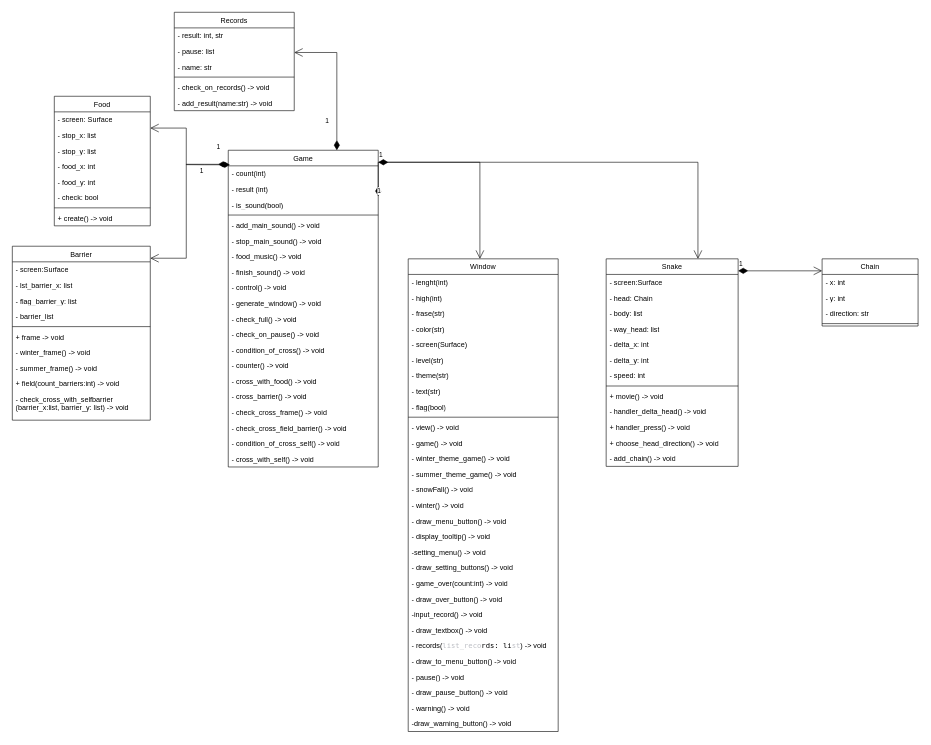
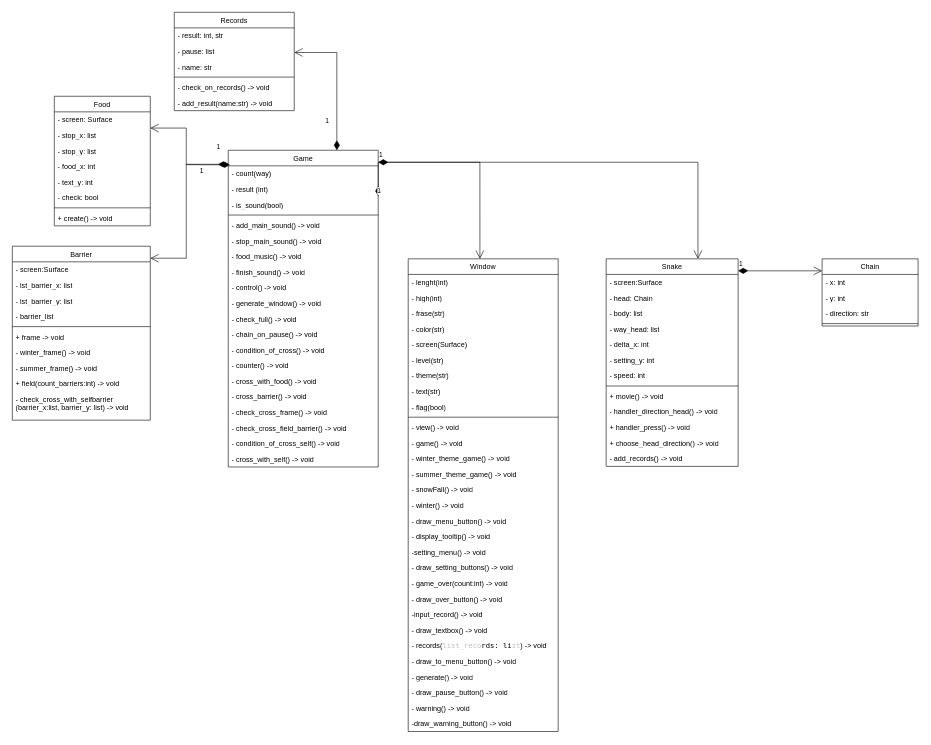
- <mxCell id="67" value="- count(int)" style="text;strokeColor=none;fillColor=none;align=left;verticalAlign=top;spacingLeft=4;spacingRight=4;overflow=hidden;rotatable=0;points=[[0,0.5],[1,0.5]];portConstraint=eastwest;whiteSpace=wrap;html=1;" vertex="1" parent="64"><mxGeometry y="26" width="250" height="26" as="geometry" /></mxCell>
+ <mxCell id="67" value="- count(way)" style="text;strokeColor=none;fillColor=none;align=left;verticalAlign=top;spacingLeft=4;spacingRight=4;overflow=hidden;rotatable=0;points=[[0,0.5],[1,0.5]];portConstraint=eastwest;whiteSpace=wrap;html=1;" vertex="1" parent="64"><mxGeometry y="26" width="250" height="26" as="geometry" /></mxCell>
- <mxCell id="103" value="-&amp;nbsp;food_y: int" style="text;strokeColor=none;fillColor=none;align=left;verticalAlign=top;spacingLeft=4;spacingRight=4;overflow=hidden;rotatable=0;points=[[0,0.5],[1,0.5]];portConstraint=eastwest;whiteSpace=wrap;html=1;" vertex="1" parent="98"><mxGeometry y="130" width="160" height="26" as="geometry" /></mxCell>
+ <mxCell id="103" value="-&amp;nbsp;text_y: int" style="text;strokeColor=none;fillColor=none;align=left;verticalAlign=top;spacingLeft=4;spacingRight=4;overflow=hidden;rotatable=0;points=[[0,0.5],[1,0.5]];portConstraint=eastwest;whiteSpace=wrap;html=1;" vertex="1" parent="98"><mxGeometry y="130" width="160" height="26" as="geometry" /></mxCell>
- <mxCell id="56" value="- flag_barrier_y: list" style="text;strokeColor=none;fillColor=none;align=left;verticalAlign=top;spacingLeft=4;spacingRight=4;overflow=hidden;rotatable=0;points=[[0,0.5],[1,0.5]];portConstraint=eastwest;whiteSpace=wrap;html=1;" vertex="1" parent="53"><mxGeometry y="78" width="230" height="26" as="geometry" /></mxCell>
+ <mxCell id="56" value="- lst_barrier_y: list" style="text;strokeColor=none;fillColor=none;align=left;verticalAlign=top;spacingLeft=4;spacingRight=4;overflow=hidden;rotatable=0;points=[[0,0.5],[1,0.5]];portConstraint=eastwest;whiteSpace=wrap;html=1;" vertex="1" parent="53"><mxGeometry y="78" width="230" height="26" as="geometry" /></mxCell>
- <mxCell id="78" value="- check_on_pause() -&amp;gt; void&lt;div&gt;&lt;br&gt;&lt;/div&gt;" style="text;strokeColor=none;fillColor=none;align=left;verticalAlign=top;spacingLeft=4;spacingRight=4;overflow=hidden;rotatable=0;points=[[0,0.5],[1,0.5]];portConstraint=eastwest;whiteSpace=wrap;html=1;" vertex="1" parent="64"><mxGeometry y="294" width="250" height="26" as="geometry" /></mxCell>
+ <mxCell id="78" value="- chain_on_pause() -&amp;gt; void&lt;div&gt;&lt;br&gt;&lt;/div&gt;" style="text;strokeColor=none;fillColor=none;align=left;verticalAlign=top;spacingLeft=4;spacingRight=4;overflow=hidden;rotatable=0;points=[[0,0.5],[1,0.5]];portConstraint=eastwest;whiteSpace=wrap;html=1;" vertex="1" parent="64"><mxGeometry y="294" width="250" height="26" as="geometry" /></mxCell>
- <mxCell id="40" value="- delta_y: int&amp;nbsp;" style="text;strokeColor=none;fillColor=none;align=left;verticalAlign=top;spacingLeft=4;spacingRight=4;overflow=hidden;rotatable=0;points=[[0,0.5],[1,0.5]];portConstraint=eastwest;whiteSpace=wrap;html=1;" parent="34" vertex="1"><mxGeometry y="156" width="220" height="26" as="geometry" /></mxCell>
+ <mxCell id="40" value="- setting_y: int&amp;nbsp;" style="text;strokeColor=none;fillColor=none;align=left;verticalAlign=top;spacingLeft=4;spacingRight=4;overflow=hidden;rotatable=0;points=[[0,0.5],[1,0.5]];portConstraint=eastwest;whiteSpace=wrap;html=1;" parent="34" vertex="1"><mxGeometry y="156" width="220" height="26" as="geometry" /></mxCell>
- <mxCell id="44" value="- handler_delta_head() -&amp;gt; void" style="text;strokeColor=none;fillColor=none;align=left;verticalAlign=top;spacingLeft=4;spacingRight=4;overflow=hidden;rotatable=0;points=[[0,0.5],[1,0.5]];portConstraint=eastwest;whiteSpace=wrap;html=1;" parent="34" vertex="1"><mxGeometry y="242" width="220" height="26" as="geometry" /></mxCell>
+ <mxCell id="44" value="- handler_direction_head() -&amp;gt; void" style="text;strokeColor=none;fillColor=none;align=left;verticalAlign=top;spacingLeft=4;spacingRight=4;overflow=hidden;rotatable=0;points=[[0,0.5],[1,0.5]];portConstraint=eastwest;whiteSpace=wrap;html=1;" parent="34" vertex="1"><mxGeometry y="242" width="220" height="26" as="geometry" /></mxCell>
- <mxCell id="47" value="- add_chain() -&amp;gt; void" style="text;strokeColor=none;fillColor=none;align=left;verticalAlign=top;spacingLeft=4;spacingRight=4;overflow=hidden;rotatable=0;points=[[0,0.5],[1,0.5]];portConstraint=eastwest;whiteSpace=wrap;html=1;" parent="34" vertex="1"><mxGeometry y="320" width="220" height="26" as="geometry" /></mxCell>
+ <mxCell id="47" value="- add_records() -&amp;gt; void" style="text;strokeColor=none;fillColor=none;align=left;verticalAlign=top;spacingLeft=4;spacingRight=4;overflow=hidden;rotatable=0;points=[[0,0.5],[1,0.5]];portConstraint=eastwest;whiteSpace=wrap;html=1;" parent="34" vertex="1"><mxGeometry y="320" width="220" height="26" as="geometry" /></mxCell>
- <mxCell id="30" value="- pause() -&amp;gt; void" style="text;strokeColor=none;fillColor=none;align=left;verticalAlign=top;spacingLeft=4;spacingRight=4;overflow=hidden;rotatable=0;points=[[0,0.5],[1,0.5]];portConstraint=eastwest;whiteSpace=wrap;html=1;" parent="3" vertex="1"><mxGeometry y="684" width="250" height="26" as="geometry" /></mxCell>
+ <mxCell id="30" value="- generate() -&amp;gt; void" style="text;strokeColor=none;fillColor=none;align=left;verticalAlign=top;spacingLeft=4;spacingRight=4;overflow=hidden;rotatable=0;points=[[0,0.5],[1,0.5]];portConstraint=eastwest;whiteSpace=wrap;html=1;" parent="3" vertex="1"><mxGeometry y="684" width="250" height="26" as="geometry" /></mxCell>
